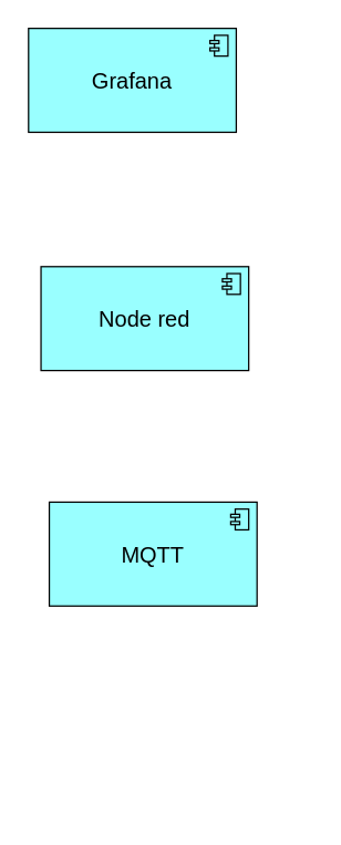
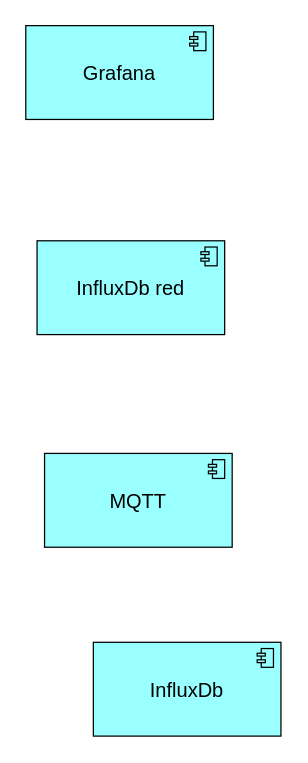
- <mxCell id="3" value="Node red" style="html=1;outlineConnect=0;whiteSpace=wrap;fillColor=#99ffff;shape=mxgraph.archimate3.application;appType=comp;archiType=square;fontSize=16;" vertex="1" parent="1"><mxGeometry x="29" y="192" width="150" height="75" as="geometry" /></mxCell>
+ <mxCell id="3" value="InfluxDb red" style="html=1;outlineConnect=0;whiteSpace=wrap;fillColor=#99ffff;shape=mxgraph.archimate3.application;appType=comp;archiType=square;fontSize=16;" vertex="1" parent="1"><mxGeometry x="29" y="192" width="150" height="75" as="geometry" /></mxCell>
+ <mxCell id="5" value="InfluxDb" style="html=1;outlineConnect=0;whiteSpace=wrap;fillColor=#99ffff;shape=mxgraph.archimate3.application;appType=comp;archiType=square;fontSize=16;" vertex="1" parent="1"><mxGeometry x="74" y="513" width="150" height="75" as="geometry" /></mxCell>
